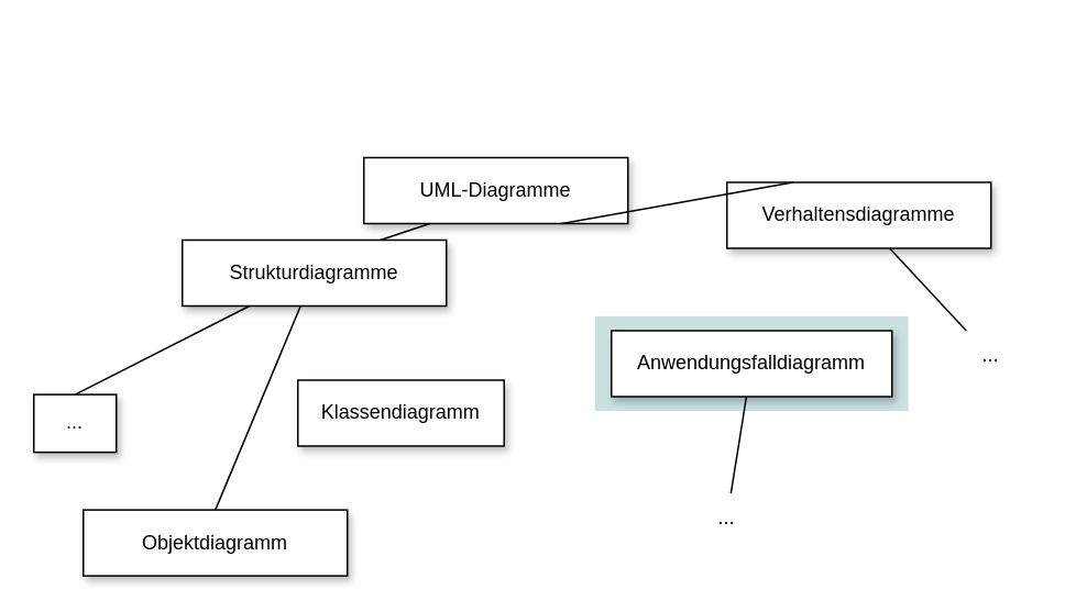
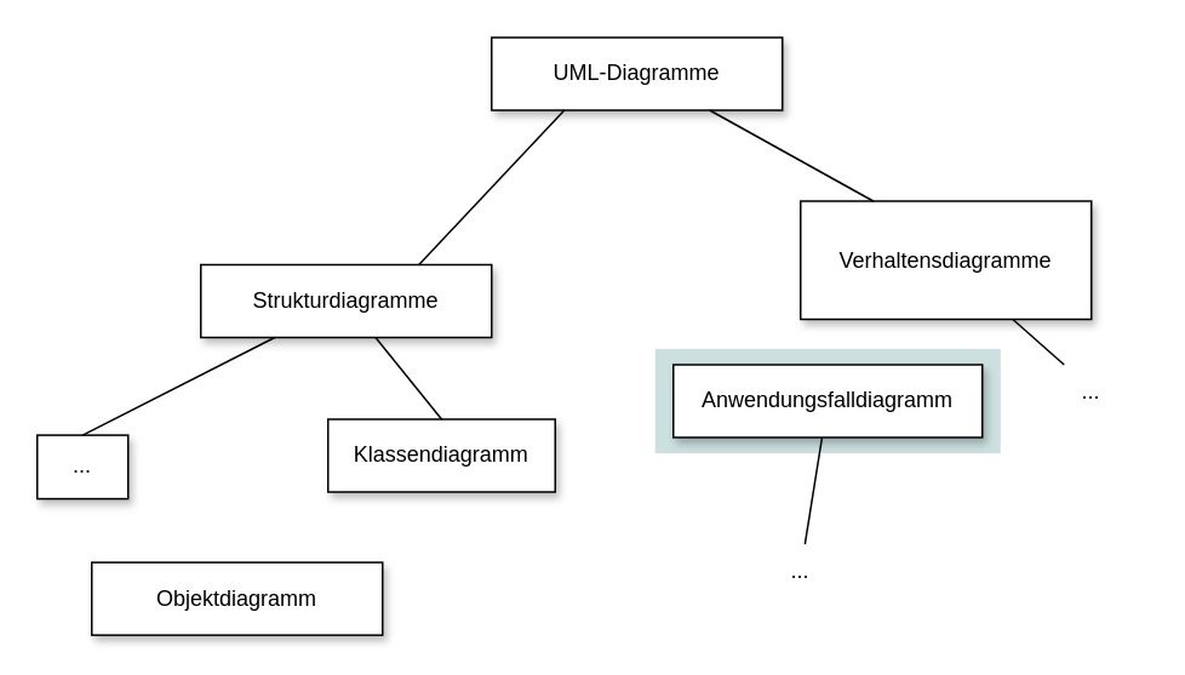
- <mxCell id="2" value="UML-Diagramme" style="rounded=0;whiteSpace=wrap;html=1;shadow=1;" parent="1" vertex="1"><mxGeometry x="220" y="95" width="160" height="40" as="geometry" /></mxCell>
+ <mxCell id="2" value="UML-Diagramme" style="rounded=0;whiteSpace=wrap;html=1;shadow=1;" parent="1" vertex="1"><mxGeometry x="270" y="20" width="160" height="40" as="geometry" /></mxCell>
- <mxCell id="3" value="Verhaltensdiagramme" style="rounded=0;whiteSpace=wrap;html=1;shadow=1;" parent="1" vertex="1"><mxGeometry x="440" y="110" width="160" height="40" as="geometry" /></mxCell>
+ <mxCell id="3" value="Verhaltensdiagramme" style="rounded=0;whiteSpace=wrap;html=1;shadow=1;" parent="1" vertex="1"><mxGeometry x="440" y="110" width="160" height="65" as="geometry" /></mxCell>
+ <mxCell id="13" value="" style="endArrow=none;html=1;rounded=0;exitX=0.5;exitY=0;exitDx=0;exitDy=0;" parent="1" source="6" target="4" edge="1"><mxGeometry width="50" height="50" relative="1" as="geometry"><mxPoint x="380" y="378.75" as="sourcePoint" /><mxPoint x="230" y="218.75" as="targetPoint" /></mxGeometry></mxCell>
- <mxCell id="12" value="" style="endArrow=none;html=1;rounded=0;exitX=0.5;exitY=0;exitDx=0;exitDy=0;" parent="1" source="5" target="4" edge="1"><mxGeometry width="50" height="50" relative="1" as="geometry"><mxPoint x="380" y="378.75" as="sourcePoint" /><mxPoint x="190" y="218.75" as="targetPoint" /></mxGeometry></mxCell>
